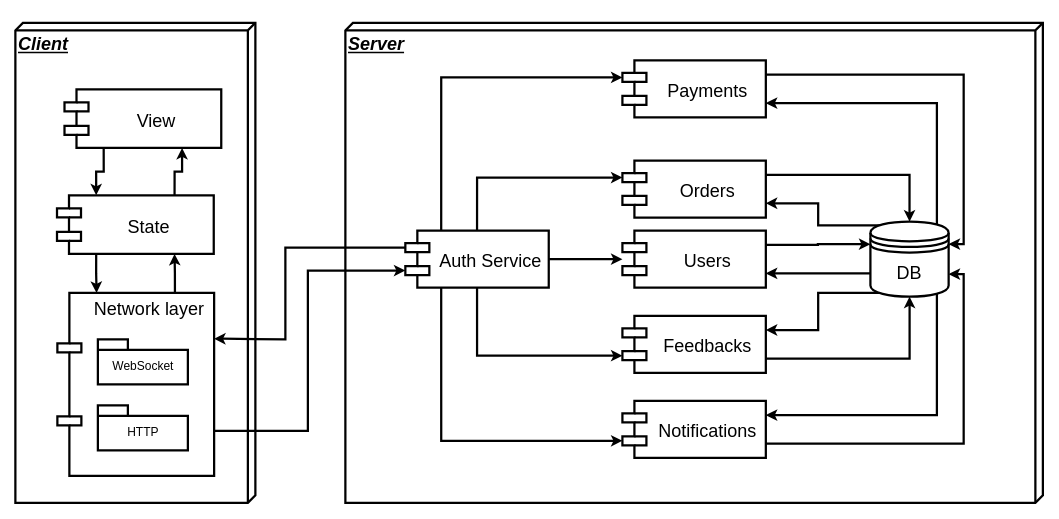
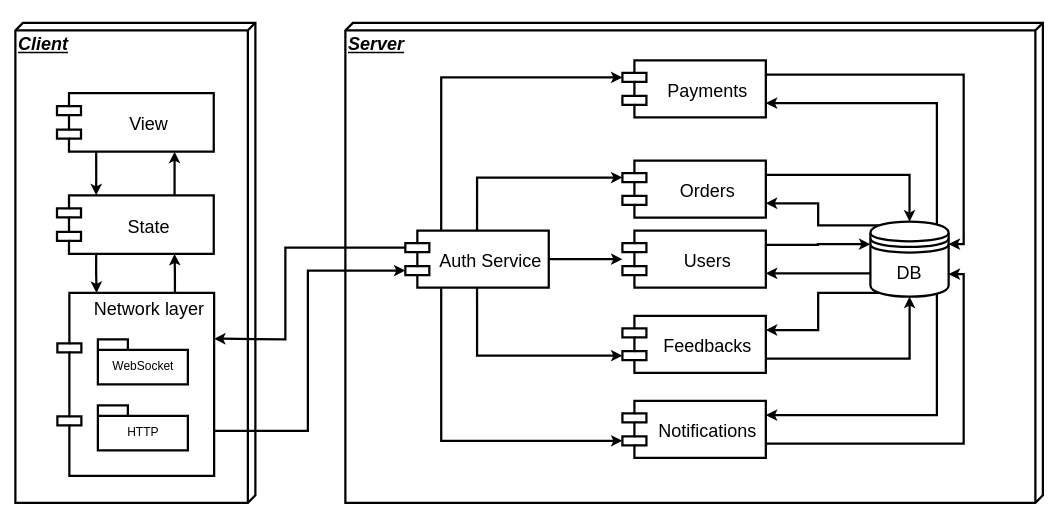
- <mxCell id="4" value="View" style="shape=component;align=center;spacingLeft=36;fontSize=24;strokeWidth=3;" vertex="1" parent="2"><mxGeometry x="65.5" y="88.659" width="209" height="78.049" as="geometry" /></mxCell>
+ <mxCell id="4" value="View" style="shape=component;align=center;spacingLeft=36;fontSize=24;strokeWidth=3;" vertex="1" parent="2"><mxGeometry x="55.5" y="93.659" width="209" height="78.049" as="geometry" /></mxCell>
